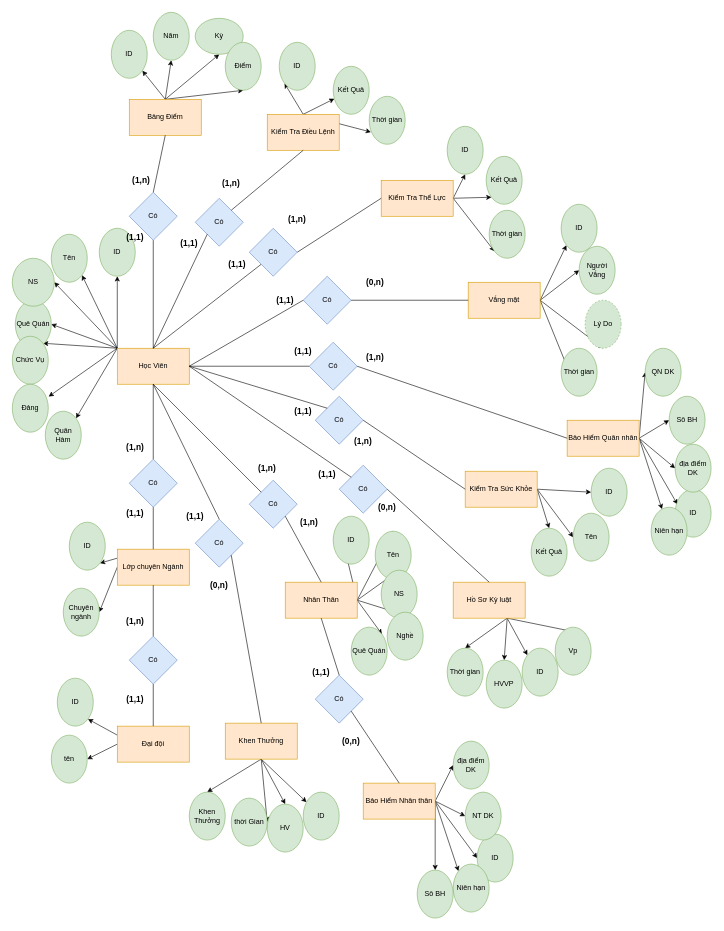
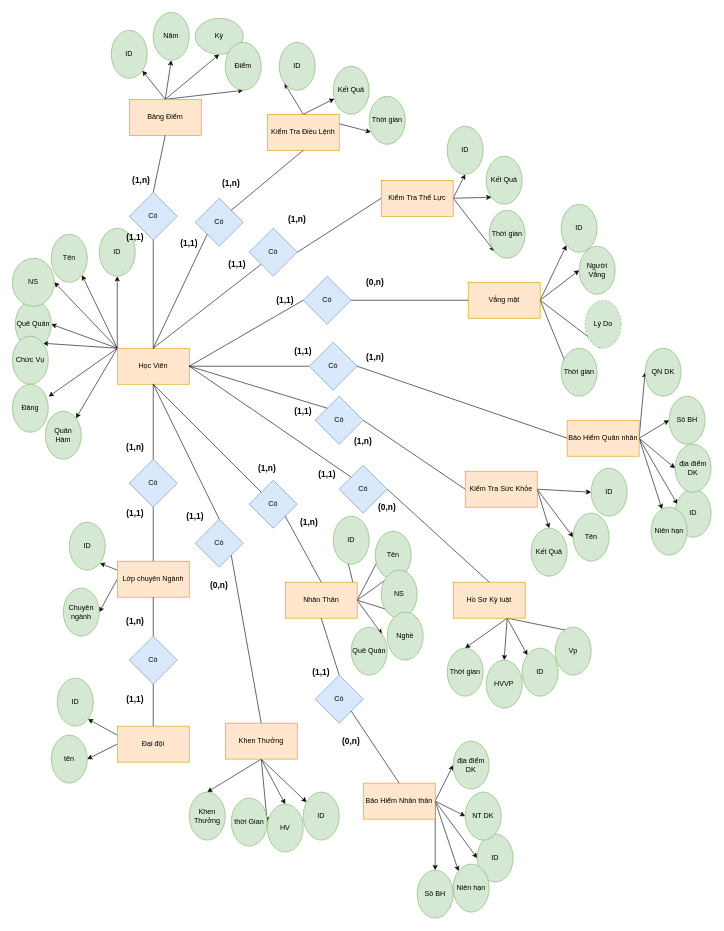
- <mxCell id="15" value="Lớp chuyên Ngành" style="rounded=0;whiteSpace=wrap;html=1;fillColor=#ffe6cc;strokeColor=#d79b00;fontColor=#000000;" parent="1" vertex="1"><mxGeometry x="195" y="915" width="120" height="60" as="geometry" /></mxCell>
+ <mxCell id="15" value="Lớp chuyên Ngành" style="rounded=0;whiteSpace=wrap;html=1;fillColor=#ffe6cc;strokeColor=#d79b00;fontColor=#000000;" parent="1" vertex="1"><mxGeometry x="195" y="935" width="120" height="60" as="geometry" /></mxCell>
